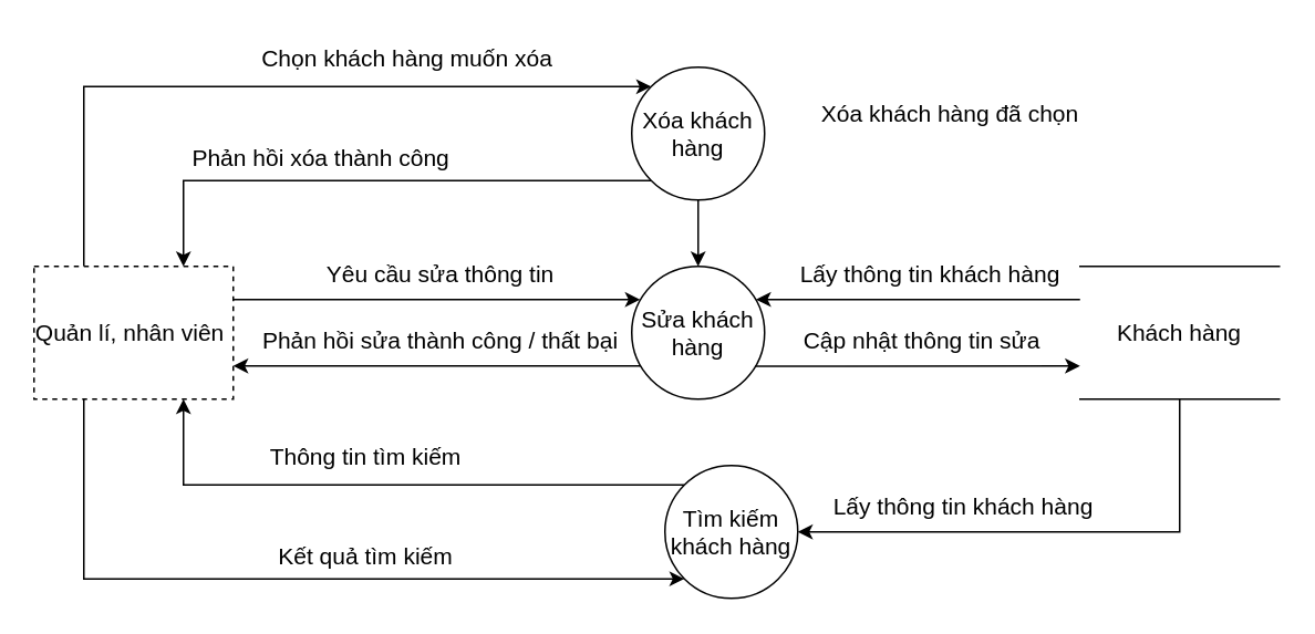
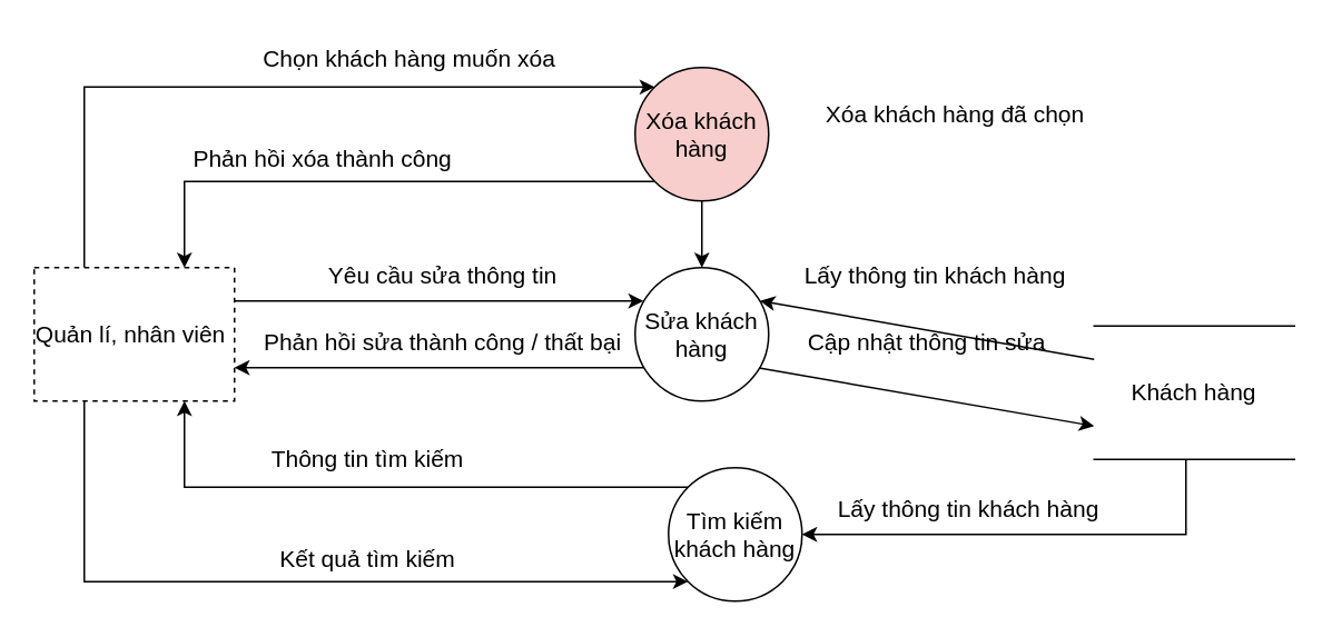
- <mxCell id="8" value="Xóa khách hàng" style="ellipse;whiteSpace=wrap;html=1;aspect=fixed;fontSize=14;" parent="1" vertex="1"><mxGeometry x="380" y="40" width="80" height="80" as="geometry" /></mxCell>
+ <mxCell id="8" value="Xóa khách hàng" style="ellipse;whiteSpace=wrap;html=1;aspect=fixed;fontSize=14;fillColor=#f8cecc;" parent="1" vertex="1"><mxGeometry x="380" y="40" width="80" height="80" as="geometry" /></mxCell>
- <mxCell id="10" value="Khách hàng" style="shape=partialRectangle;whiteSpace=wrap;html=1;left=0;right=0;fillColor=none;fontSize=14;" parent="1" vertex="1"><mxGeometry x="650" y="160" width="120" height="80" as="geometry" /></mxCell>
+ <mxCell id="10" value="Khách hàng" style="shape=partialRectangle;whiteSpace=wrap;html=1;left=0;right=0;fillColor=none;fontSize=14;" parent="1" vertex="1"><mxGeometry x="655" y="195" width="120" height="80" as="geometry" /></mxCell>
